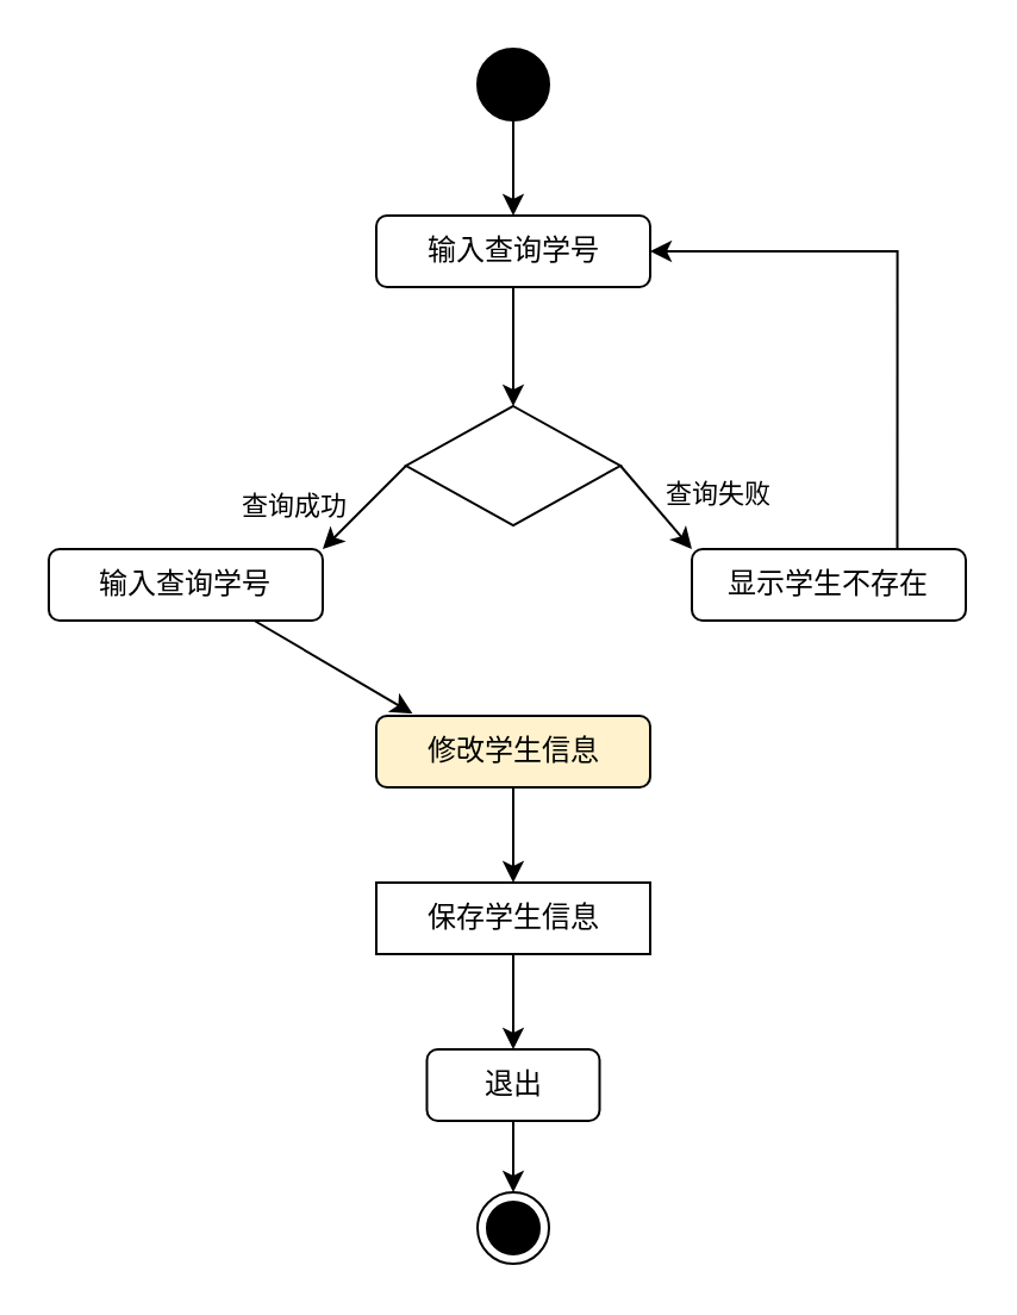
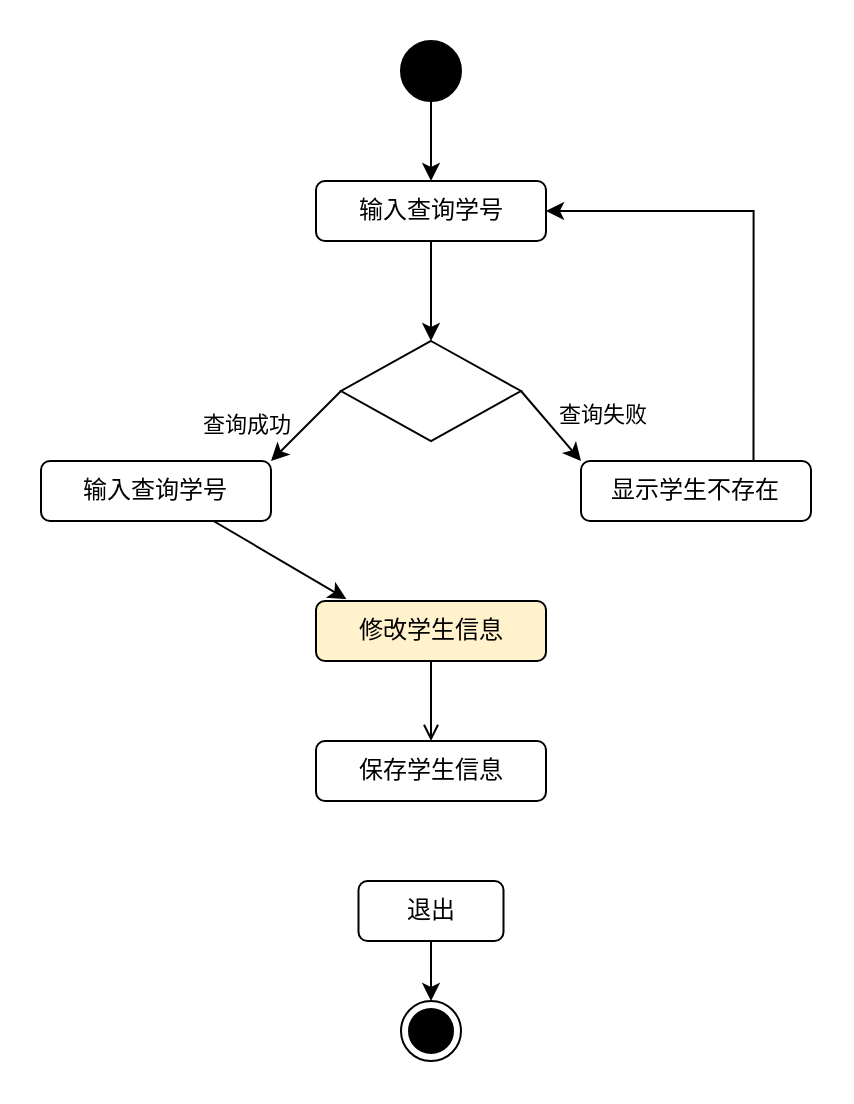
- <mxCell id="14" style="edgeStyle=orthogonalEdgeStyle;rounded=0;orthogonalLoop=1;jettySize=auto;html=1;exitX=0.5;exitY=1;exitDx=0;exitDy=0;entryX=0.5;entryY=0;entryDx=0;entryDy=0;" edge="1" parent="1" source="15" target="18"><mxGeometry relative="1" as="geometry" /></mxCell>
+ <mxCell id="14" style="edgeStyle=orthogonalEdgeStyle;rounded=0;orthogonalLoop=1;jettySize=auto;html=1;exitX=0.5;exitY=1;exitDx=0;exitDy=0;entryX=0.5;entryY=0;entryDx=0;entryDy=0;endArrow=open;" edge="1" parent="1" source="15" target="18"><mxGeometry relative="1" as="geometry" /></mxCell>
- <mxCell id="18" value="保存学生信息" style="whiteSpace=wrap;html=1;rounded=0;" vertex="1" parent="1"><mxGeometry x="157.5" y="370" width="115" height="30" as="geometry" /></mxCell>
+ <mxCell id="18" value="保存学生信息" style="rounded=1;whiteSpace=wrap;html=1;" vertex="1" parent="1"><mxGeometry x="157.5" y="370" width="115" height="30" as="geometry" /></mxCell>
- <mxCell id="17" style="edgeStyle=orthogonalEdgeStyle;rounded=0;orthogonalLoop=1;jettySize=auto;html=1;exitX=0.5;exitY=1;exitDx=0;exitDy=0;entryX=0.5;entryY=0;entryDx=0;entryDy=0;" edge="1" parent="1" source="18" target="20"><mxGeometry relative="1" as="geometry" /></mxCell>
